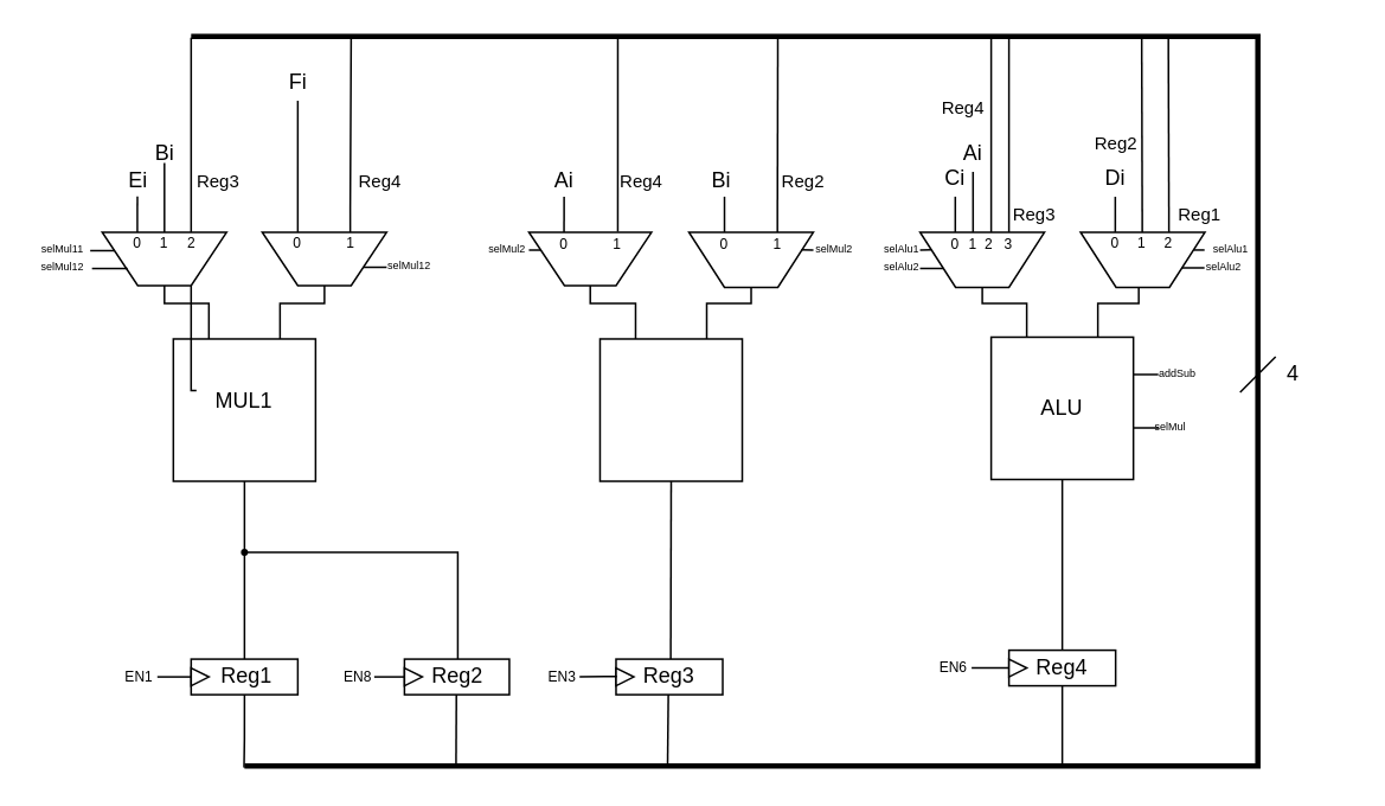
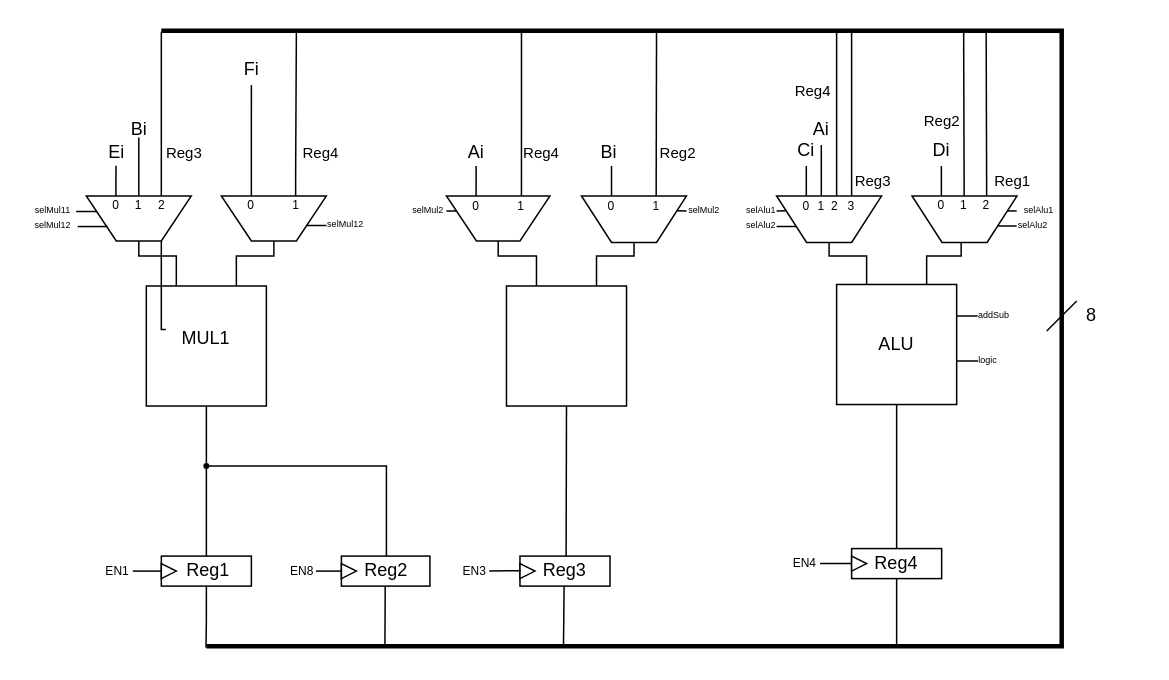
- <mxCell id="35" value="4" style="text;html=1;align=center;verticalAlign=middle;whiteSpace=wrap;rounded=0;" parent="1" vertex="1"><mxGeometry x="697" y="195" width="60" height="30" as="geometry" /></mxCell>
+ <mxCell id="35" value="8" style="text;html=1;align=center;verticalAlign=middle;whiteSpace=wrap;rounded=0;" parent="1" vertex="1"><mxGeometry x="697" y="195" width="60" height="30" as="geometry" /></mxCell>
- <mxCell id="52" value="&lt;span style=&quot;font-size: 6px;&quot;&gt;selMul&lt;/span&gt;" style="text;html=1;align=center;verticalAlign=middle;whiteSpace=wrap;rounded=0;fontSize=6;" parent="1" vertex="1"><mxGeometry x="643" y="232" width="30" height="15" as="geometry" /></mxCell>
+ <mxCell id="52" value="&lt;span style=&quot;font-size: 6px;&quot;&gt;logic&lt;/span&gt;" style="text;html=1;align=center;verticalAlign=middle;whiteSpace=wrap;rounded=0;fontSize=6;" parent="1" vertex="1"><mxGeometry x="643" y="232" width="30" height="15" as="geometry" /></mxCell>
- <mxCell id="51" value="EN6" style="text;html=1;align=center;verticalAlign=middle;whiteSpace=wrap;rounded=0;fontSize=8;" parent="1" vertex="1"><mxGeometry x="526" y="370" width="20" height="10" as="geometry" /></mxCell>
+ <mxCell id="51" value="EN4" style="text;html=1;align=center;verticalAlign=middle;whiteSpace=wrap;rounded=0;fontSize=8;" parent="1" vertex="1"><mxGeometry x="526" y="370" width="20" height="10" as="geometry" /></mxCell>
